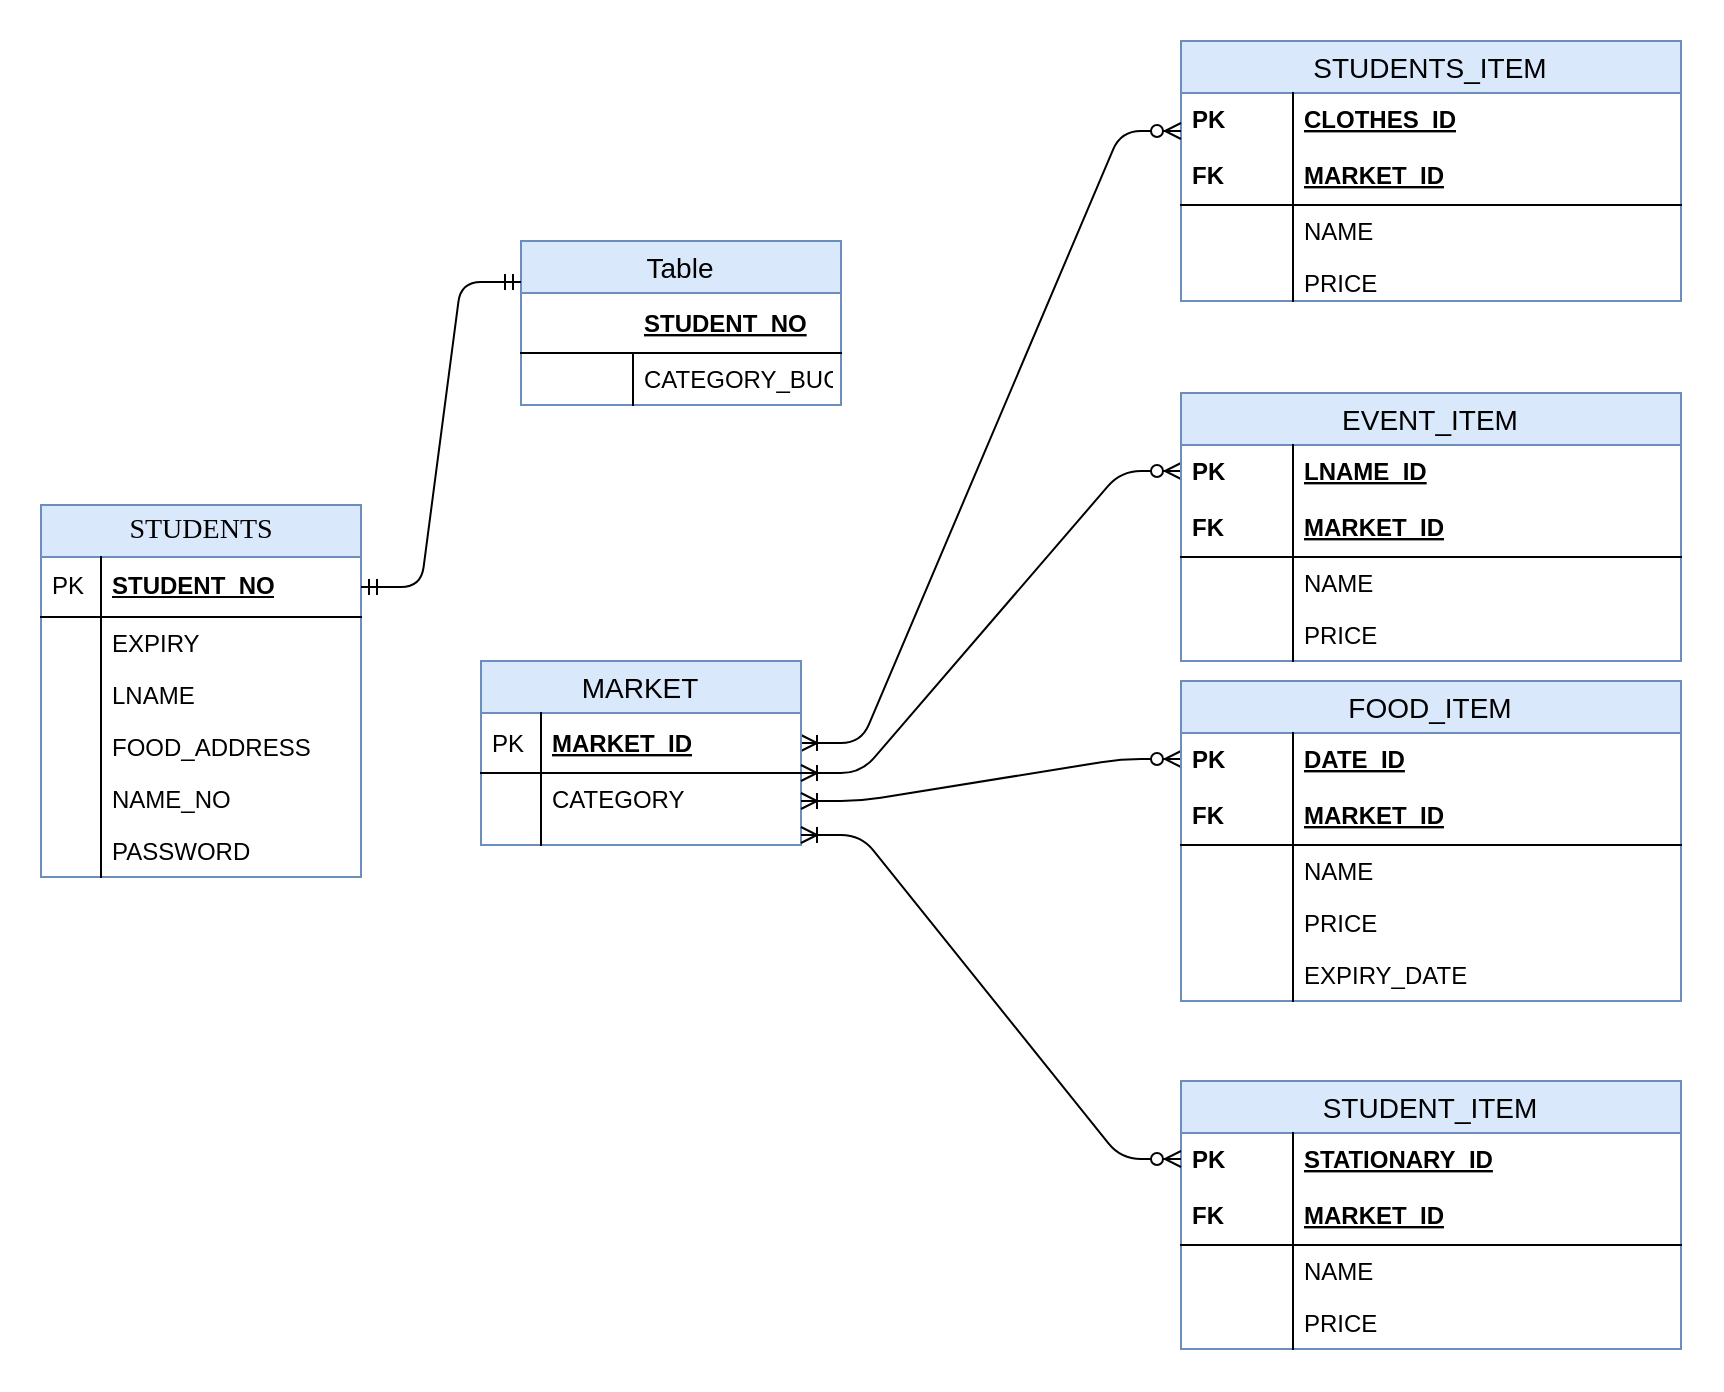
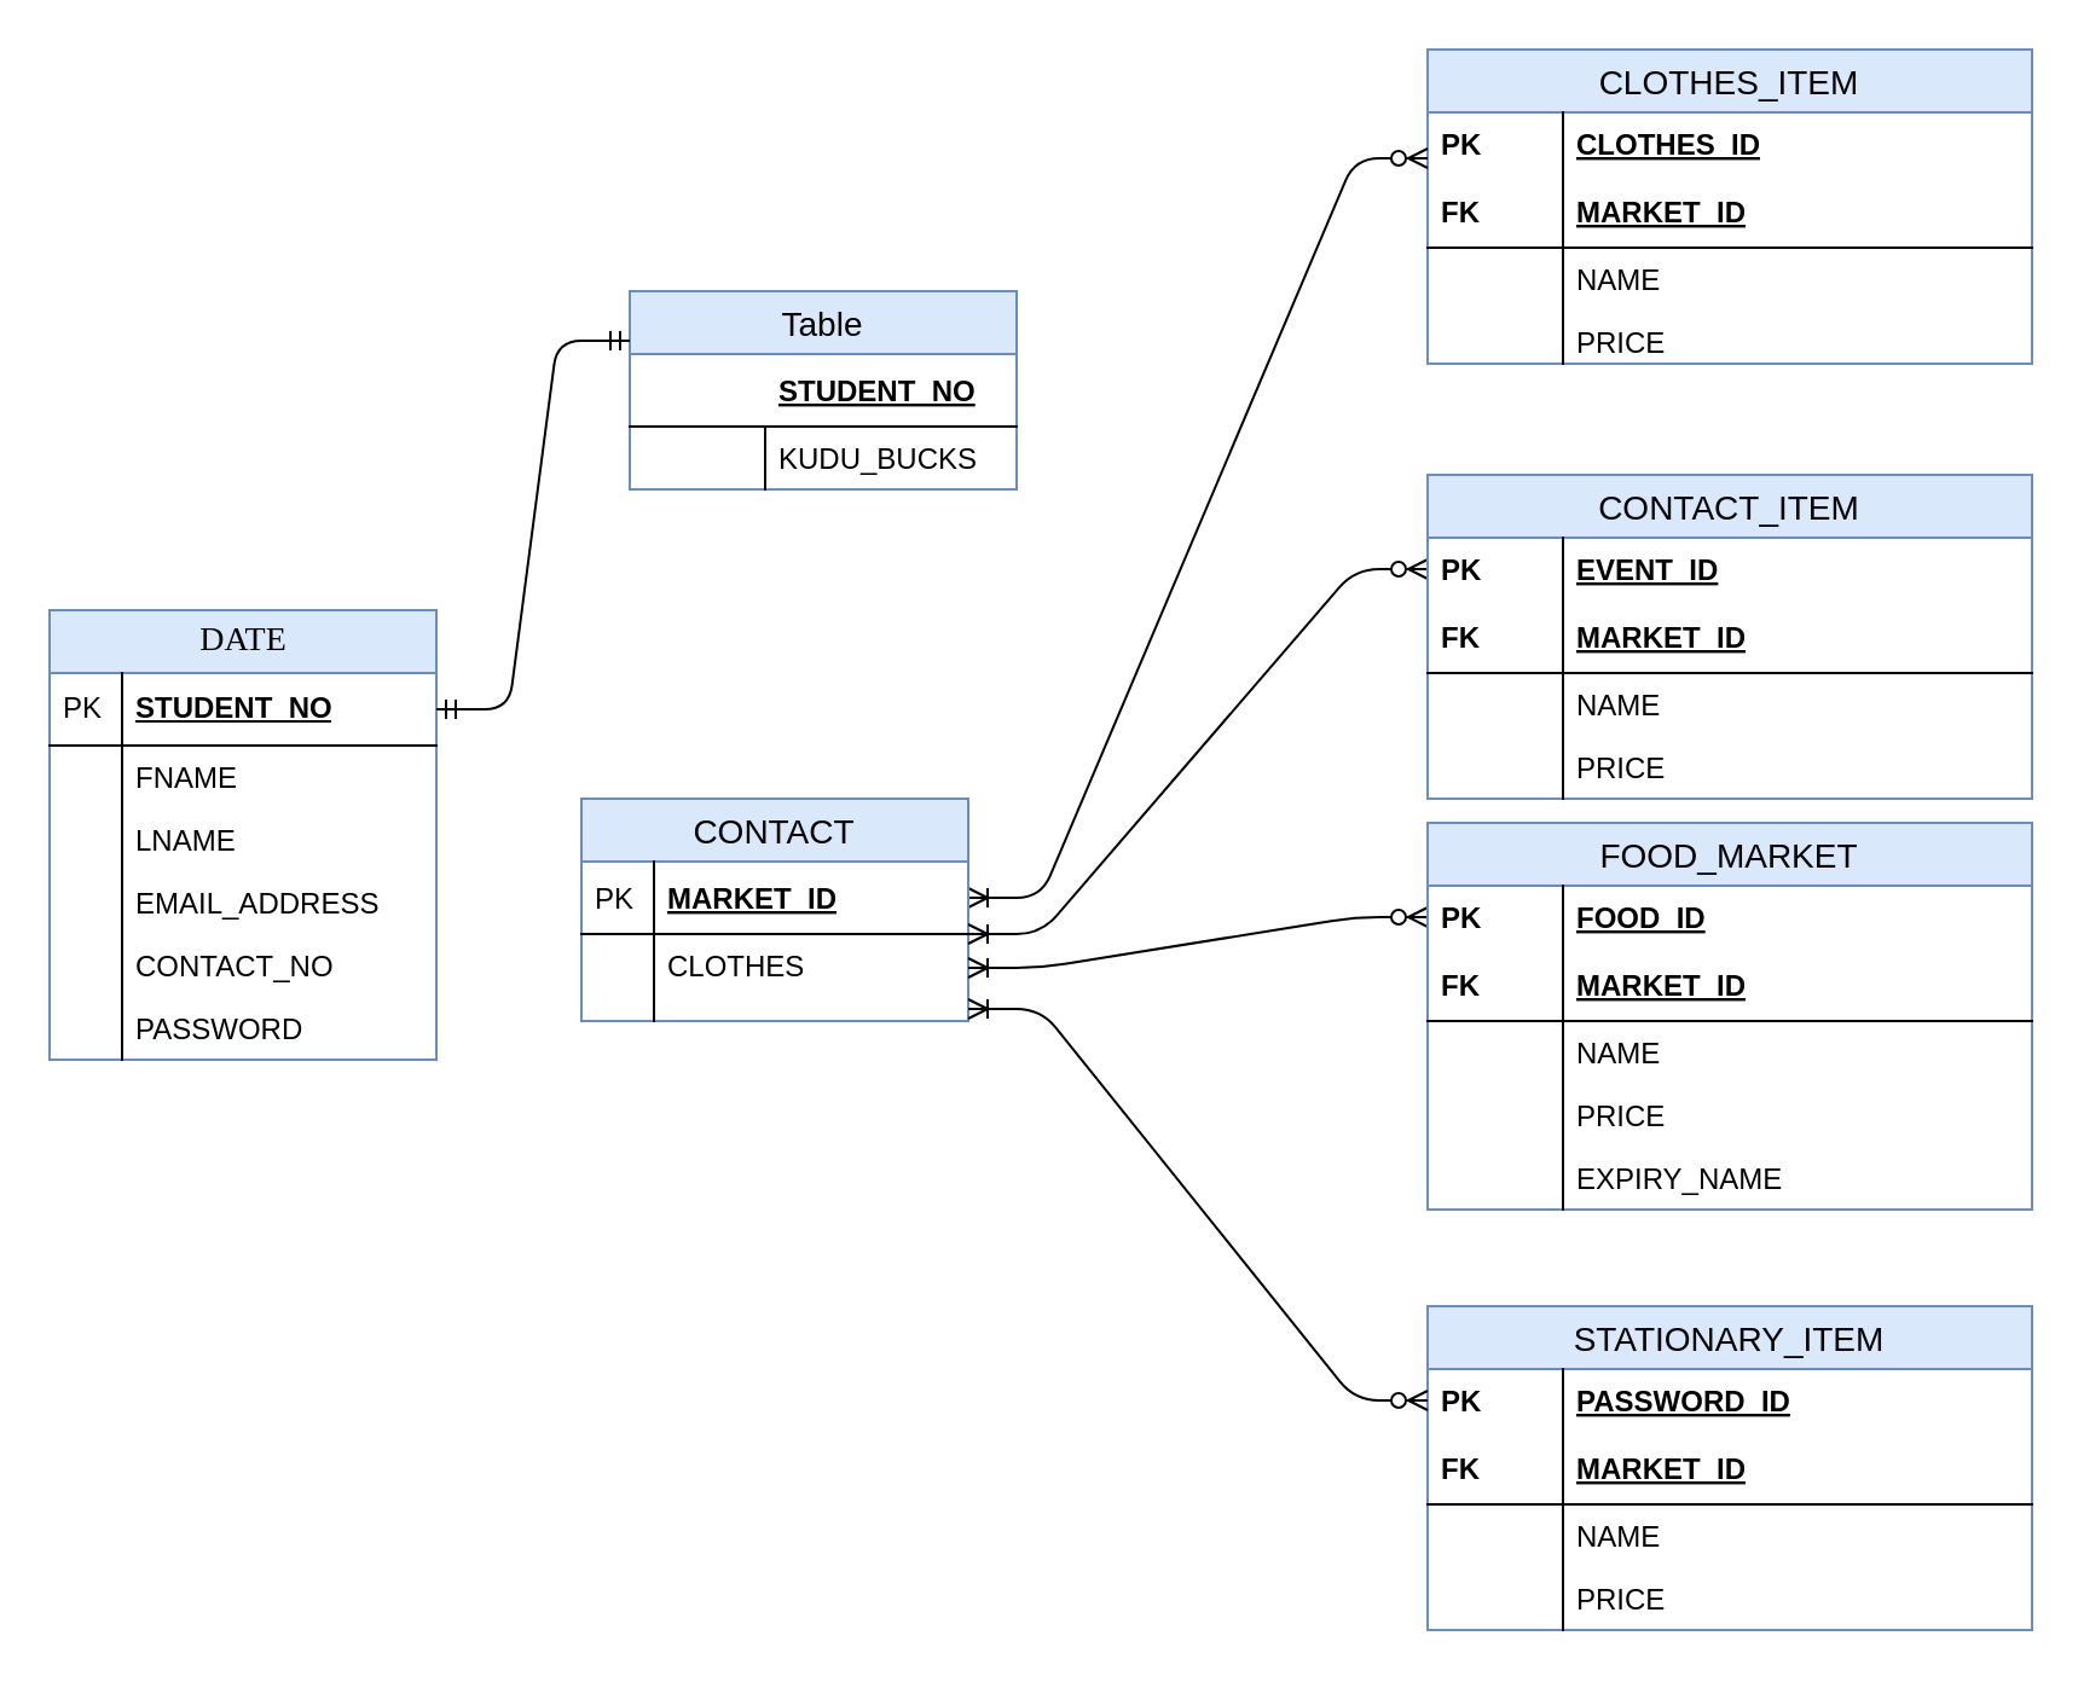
- <mxCell id="15" value="STUDENTS_ITEM" style="swimlane;fontStyle=0;childLayout=stackLayout;horizontal=1;startSize=26;fillColor=#dae8fc;horizontalStack=0;resizeParent=1;resizeParentMax=0;resizeLast=0;collapsible=1;marginBottom=0;swimlaneFillColor=#ffffff;align=center;fontSize=14;strokeColor=#6c8ebf;" parent="1" vertex="1"><mxGeometry x="590" y="20" width="250" height="130" as="geometry" /></mxCell>
+ <mxCell id="15" value="CLOTHES_ITEM" style="swimlane;fontStyle=0;childLayout=stackLayout;horizontal=1;startSize=26;fillColor=#dae8fc;horizontalStack=0;resizeParent=1;resizeParentMax=0;resizeLast=0;collapsible=1;marginBottom=0;swimlaneFillColor=#ffffff;align=center;fontSize=14;strokeColor=#6c8ebf;" parent="1" vertex="1"><mxGeometry x="590" y="20" width="250" height="130" as="geometry" /></mxCell>
- <mxCell id="65" value="CATEGORY_BUCKS" style="shape=partialRectangle;top=0;left=0;right=0;bottom=0;align=left;verticalAlign=top;fillColor=none;spacingLeft=60;spacingRight=4;overflow=hidden;rotatable=0;points=[[0,0.5],[1,0.5]];portConstraint=eastwest;dropTarget=0;fontSize=12;" vertex="1" parent="63"><mxGeometry y="56" width="160" height="26" as="geometry" /></mxCell>
+ <mxCell id="65" value="KUDU_BUCKS" style="shape=partialRectangle;top=0;left=0;right=0;bottom=0;align=left;verticalAlign=top;fillColor=none;spacingLeft=60;spacingRight=4;overflow=hidden;rotatable=0;points=[[0,0.5],[1,0.5]];portConstraint=eastwest;dropTarget=0;fontSize=12;" vertex="1" parent="63"><mxGeometry y="56" width="160" height="26" as="geometry" /></mxCell>
- <mxCell id="34" value="EVENT_ITEM" style="swimlane;fontStyle=0;childLayout=stackLayout;horizontal=1;startSize=26;fillColor=#dae8fc;horizontalStack=0;resizeParent=1;resizeParentMax=0;resizeLast=0;collapsible=1;marginBottom=0;swimlaneFillColor=#ffffff;align=center;fontSize=14;strokeColor=#6c8ebf;" parent="1" vertex="1"><mxGeometry x="590" y="196" width="250" height="134" as="geometry" /></mxCell>
+ <mxCell id="34" value="CONTACT_ITEM" style="swimlane;fontStyle=0;childLayout=stackLayout;horizontal=1;startSize=26;fillColor=#dae8fc;horizontalStack=0;resizeParent=1;resizeParentMax=0;resizeLast=0;collapsible=1;marginBottom=0;swimlaneFillColor=#ffffff;align=center;fontSize=14;strokeColor=#6c8ebf;" parent="1" vertex="1"><mxGeometry x="590" y="196" width="250" height="134" as="geometry" /></mxCell>
- <mxCell id="35" value="LNAME_ID" style="shape=partialRectangle;top=0;left=0;right=0;bottom=0;align=left;verticalAlign=top;fillColor=none;spacingLeft=60;spacingRight=4;overflow=hidden;rotatable=0;points=[[0,0.5],[1,0.5]];portConstraint=eastwest;dropTarget=0;fontSize=12;fontStyle=5" parent="34" vertex="1"><mxGeometry y="26" width="250" height="26" as="geometry" /></mxCell>
+ <mxCell id="35" value="EVENT_ID" style="shape=partialRectangle;top=0;left=0;right=0;bottom=0;align=left;verticalAlign=top;fillColor=none;spacingLeft=60;spacingRight=4;overflow=hidden;rotatable=0;points=[[0,0.5],[1,0.5]];portConstraint=eastwest;dropTarget=0;fontSize=12;fontStyle=5" parent="34" vertex="1"><mxGeometry y="26" width="250" height="26" as="geometry" /></mxCell>
- <mxCell id="2" value="STUDENTS" style="swimlane;html=1;fontStyle=0;childLayout=stackLayout;horizontal=1;startSize=26;horizontalStack=0;resizeParent=1;resizeLast=0;collapsible=1;marginBottom=0;swimlaneFillColor=#ffffff;align=center;rounded=0;shadow=0;comic=0;labelBackgroundColor=none;strokeWidth=1;fontFamily=Verdana;fontSize=14;fillColor=#dae8fc;strokeColor=#6c8ebf;" parent="1" vertex="1"><mxGeometry x="20" y="252" width="160" height="186" as="geometry" /></mxCell>
+ <mxCell id="2" value="DATE" style="swimlane;html=1;fontStyle=0;childLayout=stackLayout;horizontal=1;startSize=26;horizontalStack=0;resizeParent=1;resizeLast=0;collapsible=1;marginBottom=0;swimlaneFillColor=#ffffff;align=center;rounded=0;shadow=0;comic=0;labelBackgroundColor=none;strokeWidth=1;fontFamily=Verdana;fontSize=14;fillColor=#dae8fc;strokeColor=#6c8ebf;" parent="1" vertex="1"><mxGeometry x="20" y="252" width="160" height="186" as="geometry" /></mxCell>
- <mxCell id="5" value="EXPIRY" style="shape=partialRectangle;top=0;left=0;right=0;bottom=0;html=1;align=left;verticalAlign=top;fillColor=none;spacingLeft=34;spacingRight=4;whiteSpace=wrap;overflow=hidden;rotatable=0;points=[[0,0.5],[1,0.5]];portConstraint=eastwest;dropTarget=0;" parent="2" vertex="1"><mxGeometry y="56" width="160" height="26" as="geometry" /></mxCell>
+ <mxCell id="5" value="FNAME" style="shape=partialRectangle;top=0;left=0;right=0;bottom=0;html=1;align=left;verticalAlign=top;fillColor=none;spacingLeft=34;spacingRight=4;whiteSpace=wrap;overflow=hidden;rotatable=0;points=[[0,0.5],[1,0.5]];portConstraint=eastwest;dropTarget=0;" parent="2" vertex="1"><mxGeometry y="56" width="160" height="26" as="geometry" /></mxCell>
- <mxCell id="25" value="MARKET" style="swimlane;fontStyle=0;childLayout=stackLayout;horizontal=1;startSize=26;fillColor=#dae8fc;horizontalStack=0;resizeParent=1;resizeParentMax=0;resizeLast=0;collapsible=1;marginBottom=0;swimlaneFillColor=#ffffff;align=center;fontSize=14;strokeColor=#6c8ebf;" parent="1" vertex="1"><mxGeometry x="240" y="330" width="160" height="92" as="geometry" /></mxCell>
+ <mxCell id="25" value="CONTACT" style="swimlane;fontStyle=0;childLayout=stackLayout;horizontal=1;startSize=26;fillColor=#dae8fc;horizontalStack=0;resizeParent=1;resizeParentMax=0;resizeLast=0;collapsible=1;marginBottom=0;swimlaneFillColor=#ffffff;align=center;fontSize=14;strokeColor=#6c8ebf;" parent="1" vertex="1"><mxGeometry x="240" y="330" width="160" height="92" as="geometry" /></mxCell>
- <mxCell id="43" value="FOOD_ITEM" style="swimlane;fontStyle=0;childLayout=stackLayout;horizontal=1;startSize=26;fillColor=#dae8fc;horizontalStack=0;resizeParent=1;resizeParentMax=0;resizeLast=0;collapsible=1;marginBottom=0;swimlaneFillColor=#ffffff;align=center;fontSize=14;strokeColor=#6c8ebf;" parent="1" vertex="1"><mxGeometry x="590" y="340" width="250" height="160" as="geometry" /></mxCell>
+ <mxCell id="43" value="FOOD_MARKET" style="swimlane;fontStyle=0;childLayout=stackLayout;horizontal=1;startSize=26;fillColor=#dae8fc;horizontalStack=0;resizeParent=1;resizeParentMax=0;resizeLast=0;collapsible=1;marginBottom=0;swimlaneFillColor=#ffffff;align=center;fontSize=14;strokeColor=#6c8ebf;" parent="1" vertex="1"><mxGeometry x="590" y="340" width="250" height="160" as="geometry" /></mxCell>
- <mxCell id="9" value="FOOD_ADDRESS" style="shape=partialRectangle;top=0;left=0;right=0;bottom=0;html=1;align=left;verticalAlign=top;fillColor=none;spacingLeft=34;spacingRight=4;whiteSpace=wrap;overflow=hidden;rotatable=0;points=[[0,0.5],[1,0.5]];portConstraint=eastwest;dropTarget=0;" parent="2" vertex="1"><mxGeometry y="108" width="160" height="26" as="geometry" /></mxCell>
+ <mxCell id="9" value="EMAIL_ADDRESS" style="shape=partialRectangle;top=0;left=0;right=0;bottom=0;html=1;align=left;verticalAlign=top;fillColor=none;spacingLeft=34;spacingRight=4;whiteSpace=wrap;overflow=hidden;rotatable=0;points=[[0,0.5],[1,0.5]];portConstraint=eastwest;dropTarget=0;" parent="2" vertex="1"><mxGeometry y="108" width="160" height="26" as="geometry" /></mxCell>
- <mxCell id="44" value="DATE_ID" style="shape=partialRectangle;top=0;left=0;right=0;bottom=0;align=left;verticalAlign=top;fillColor=none;spacingLeft=60;spacingRight=4;overflow=hidden;rotatable=0;points=[[0,0.5],[1,0.5]];portConstraint=eastwest;dropTarget=0;fontSize=12;fontStyle=5" parent="43" vertex="1"><mxGeometry y="26" width="250" height="26" as="geometry" /></mxCell>
+ <mxCell id="44" value="FOOD_ID" style="shape=partialRectangle;top=0;left=0;right=0;bottom=0;align=left;verticalAlign=top;fillColor=none;spacingLeft=60;spacingRight=4;overflow=hidden;rotatable=0;points=[[0,0.5],[1,0.5]];portConstraint=eastwest;dropTarget=0;fontSize=12;fontStyle=5" parent="43" vertex="1"><mxGeometry y="26" width="250" height="26" as="geometry" /></mxCell>
- <mxCell id="30" value="CATEGORY" style="shape=partialRectangle;top=0;left=0;right=0;bottom=0;align=left;verticalAlign=top;fillColor=none;spacingLeft=34;spacingRight=4;overflow=hidden;rotatable=0;points=[[0,0.5],[1,0.5]];portConstraint=eastwest;dropTarget=0;fontSize=12;" parent="25" vertex="1"><mxGeometry y="56" width="160" height="26" as="geometry" /></mxCell>
+ <mxCell id="30" value="CLOTHES" style="shape=partialRectangle;top=0;left=0;right=0;bottom=0;align=left;verticalAlign=top;fillColor=none;spacingLeft=34;spacingRight=4;overflow=hidden;rotatable=0;points=[[0,0.5],[1,0.5]];portConstraint=eastwest;dropTarget=0;fontSize=12;" parent="25" vertex="1"><mxGeometry y="56" width="160" height="26" as="geometry" /></mxCell>
- <mxCell id="11" value="NAME_NO" style="shape=partialRectangle;top=0;left=0;right=0;bottom=0;html=1;align=left;verticalAlign=top;fillColor=none;spacingLeft=34;spacingRight=4;whiteSpace=wrap;overflow=hidden;rotatable=0;points=[[0,0.5],[1,0.5]];portConstraint=eastwest;dropTarget=0;" parent="2" vertex="1"><mxGeometry y="134" width="160" height="26" as="geometry" /></mxCell>
+ <mxCell id="11" value="CONTACT_NO" style="shape=partialRectangle;top=0;left=0;right=0;bottom=0;html=1;align=left;verticalAlign=top;fillColor=none;spacingLeft=34;spacingRight=4;whiteSpace=wrap;overflow=hidden;rotatable=0;points=[[0,0.5],[1,0.5]];portConstraint=eastwest;dropTarget=0;" parent="2" vertex="1"><mxGeometry y="134" width="160" height="26" as="geometry" /></mxCell>
- <mxCell id="52" value="EXPIRY_DATE" style="shape=partialRectangle;top=0;left=0;right=0;bottom=0;align=left;verticalAlign=top;fillColor=none;spacingLeft=60;spacingRight=4;overflow=hidden;rotatable=0;points=[[0,0.5],[1,0.5]];portConstraint=eastwest;dropTarget=0;fontSize=12;" parent="43" vertex="1"><mxGeometry y="134" width="250" height="26" as="geometry" /></mxCell>
+ <mxCell id="52" value="EXPIRY_NAME" style="shape=partialRectangle;top=0;left=0;right=0;bottom=0;align=left;verticalAlign=top;fillColor=none;spacingLeft=60;spacingRight=4;overflow=hidden;rotatable=0;points=[[0,0.5],[1,0.5]];portConstraint=eastwest;dropTarget=0;fontSize=12;" parent="43" vertex="1"><mxGeometry y="134" width="250" height="26" as="geometry" /></mxCell>
- <mxCell id="54" value="STUDENT_ITEM" style="swimlane;fontStyle=0;childLayout=stackLayout;horizontal=1;startSize=26;fillColor=#dae8fc;horizontalStack=0;resizeParent=1;resizeParentMax=0;resizeLast=0;collapsible=1;marginBottom=0;swimlaneFillColor=#ffffff;align=center;fontSize=14;strokeColor=#6c8ebf;" parent="1" vertex="1"><mxGeometry x="590" y="540" width="250" height="134" as="geometry" /></mxCell>
+ <mxCell id="54" value="STATIONARY_ITEM" style="swimlane;fontStyle=0;childLayout=stackLayout;horizontal=1;startSize=26;fillColor=#dae8fc;horizontalStack=0;resizeParent=1;resizeParentMax=0;resizeLast=0;collapsible=1;marginBottom=0;swimlaneFillColor=#ffffff;align=center;fontSize=14;strokeColor=#6c8ebf;" parent="1" vertex="1"><mxGeometry x="590" y="540" width="250" height="134" as="geometry" /></mxCell>
- <mxCell id="55" value="STATIONARY_ID" style="shape=partialRectangle;top=0;left=0;right=0;bottom=0;align=left;verticalAlign=top;fillColor=none;spacingLeft=60;spacingRight=4;overflow=hidden;rotatable=0;points=[[0,0.5],[1,0.5]];portConstraint=eastwest;dropTarget=0;fontSize=12;fontStyle=5" parent="54" vertex="1"><mxGeometry y="26" width="250" height="26" as="geometry" /></mxCell>
+ <mxCell id="55" value="PASSWORD_ID" style="shape=partialRectangle;top=0;left=0;right=0;bottom=0;align=left;verticalAlign=top;fillColor=none;spacingLeft=60;spacingRight=4;overflow=hidden;rotatable=0;points=[[0,0.5],[1,0.5]];portConstraint=eastwest;dropTarget=0;fontSize=12;fontStyle=5" parent="54" vertex="1"><mxGeometry y="26" width="250" height="26" as="geometry" /></mxCell>
